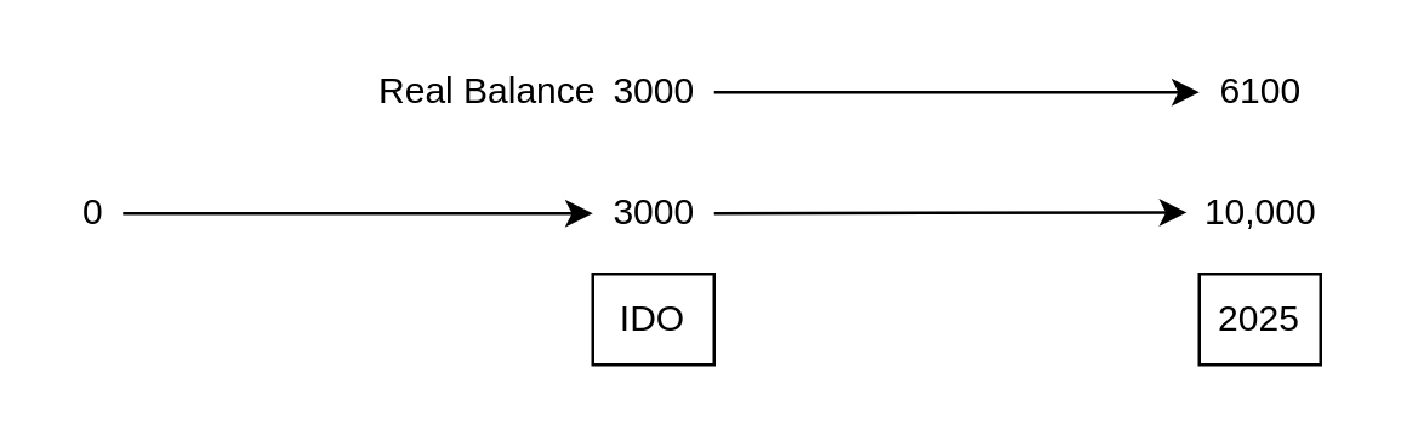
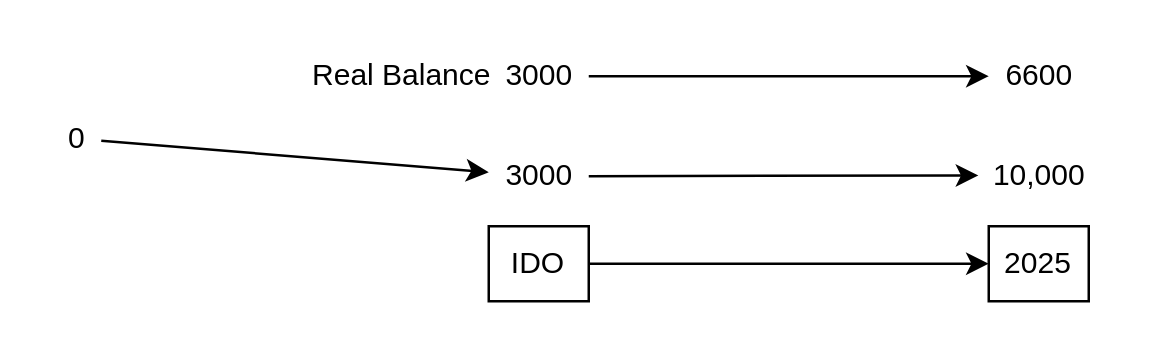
- <mxCell id="13" value="6100" style="text;html=1;align=center;verticalAlign=middle;resizable=0;points=[];autosize=1;strokeColor=none;fillColor=none;" vertex="1" parent="1"><mxGeometry x="395" y="20" width="40" height="20" as="geometry" /></mxCell>
+ <mxCell id="13" value="6600" style="text;html=1;align=center;verticalAlign=middle;resizable=0;points=[];autosize=1;strokeColor=none;fillColor=none;" vertex="1" parent="1"><mxGeometry x="395" y="20" width="40" height="20" as="geometry" /></mxCell>
- <mxCell id="8" value="0" style="text;html=1;align=center;verticalAlign=middle;resizable=0;points=[];autosize=1;strokeColor=none;fillColor=none;" vertex="1" parent="1"><mxGeometry x="20" y="60" width="20" height="20" as="geometry" /></mxCell>
+ <mxCell id="8" value="0" style="text;html=1;align=center;verticalAlign=middle;resizable=0;points=[];autosize=1;strokeColor=none;fillColor=none;" vertex="1" parent="1"><mxGeometry x="20" y="45" width="20" height="20" as="geometry" /></mxCell>
+ <mxCell id="4" style="edgeStyle=none;html=1;entryX=0;entryY=0.5;entryDx=0;entryDy=0;startArrow=none;" edge="1" parent="1" source="6" target="5"><mxGeometry relative="1" as="geometry" /></mxCell>
